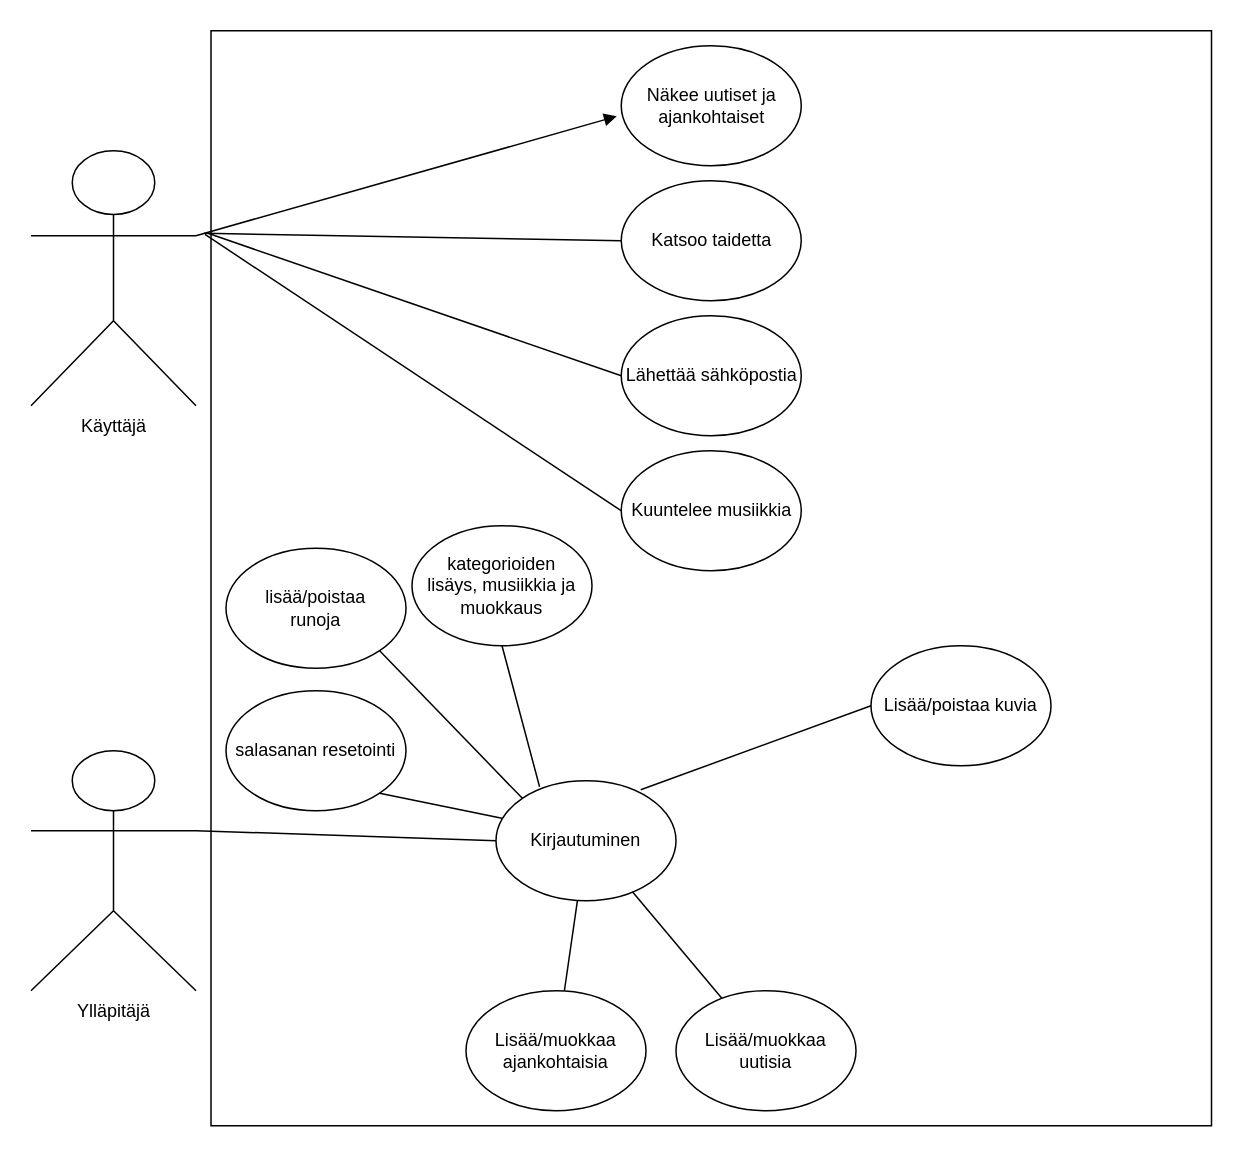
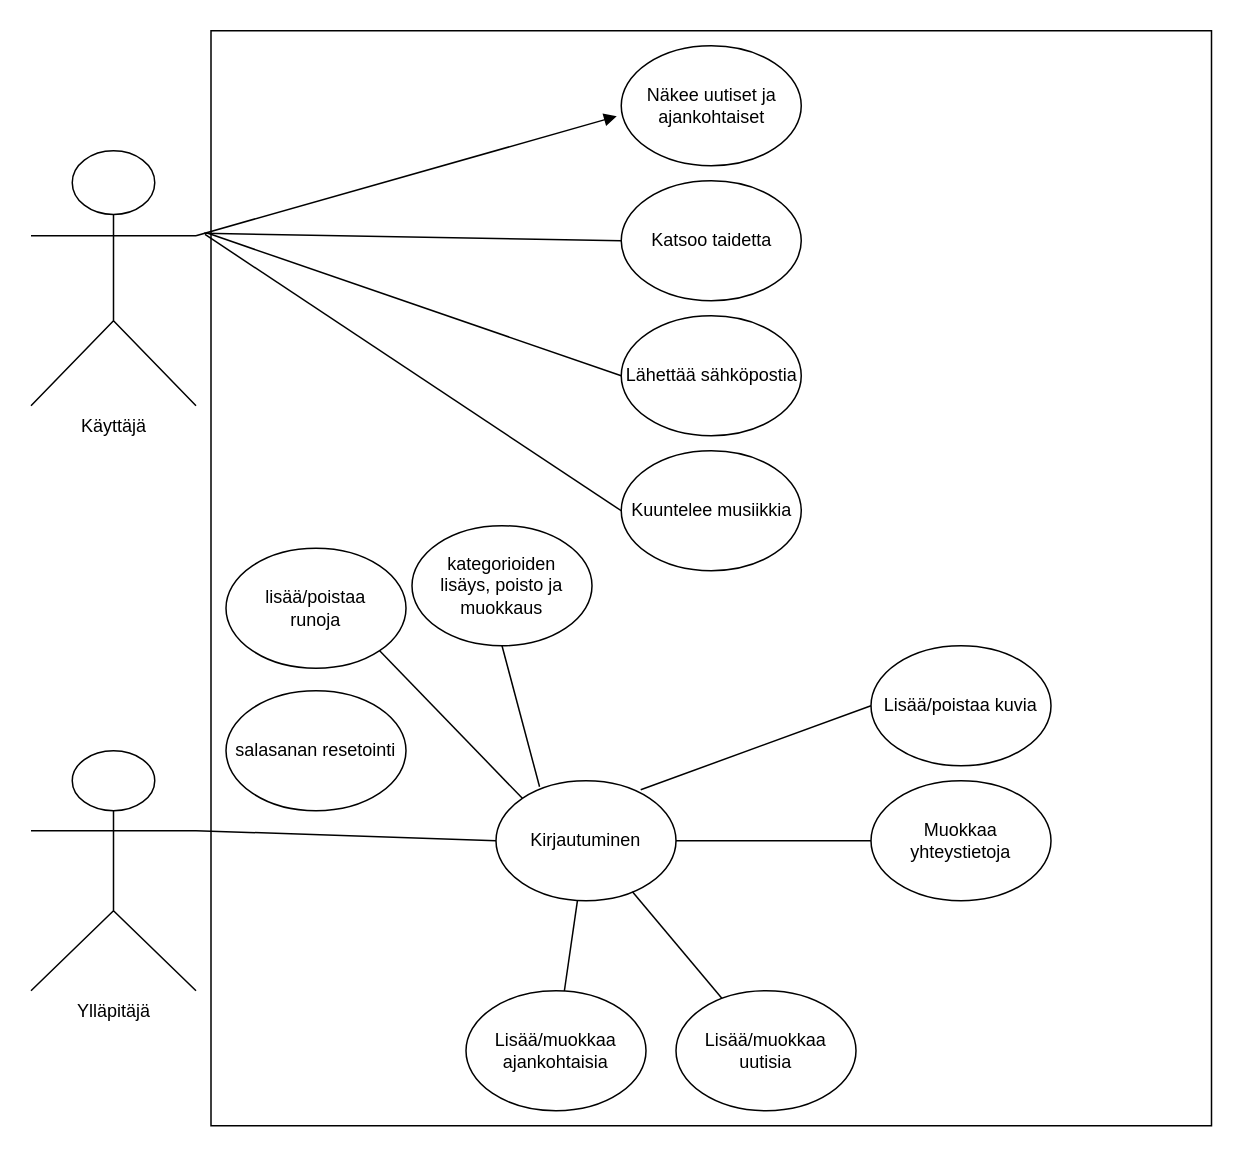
- <mxCell id="27" value="kategorioiden&lt;br&gt;lisäys, musiikkia ja muokkaus" style="ellipse;whiteSpace=wrap;html=1;" vertex="1" parent="1"><mxGeometry x="274" y="350" width="120" height="80" as="geometry" /></mxCell>
+ <mxCell id="27" value="kategorioiden&lt;br&gt;lisäys, poisto ja muokkaus" style="ellipse;whiteSpace=wrap;html=1;" vertex="1" parent="1"><mxGeometry x="274" y="350" width="120" height="80" as="geometry" /></mxCell>
- <mxCell id="24" value="" style="endArrow=none;html=1;entryX=1;entryY=1;entryDx=0;entryDy=0;exitX=0.033;exitY=0.313;exitDx=0;exitDy=0;exitPerimeter=0;" edge="1" parent="1" source="9" target="23"><mxGeometry width="50" height="50" relative="1" as="geometry"><mxPoint x="330" y="520" as="sourcePoint" /><mxPoint x="380" y="470" as="targetPoint" /></mxGeometry></mxCell>
+ <mxCell id="18" value="" style="endArrow=none;html=1;entryX=0;entryY=0.5;entryDx=0;entryDy=0;exitX=1;exitY=0.5;exitDx=0;exitDy=0;" parent="1" source="9" target="16" edge="1"><mxGeometry width="50" height="50" relative="1" as="geometry"><mxPoint x="450" y="680" as="sourcePoint" /><mxPoint x="500" y="630" as="targetPoint" /></mxGeometry></mxCell>
+ <mxCell id="16" value="Muokkaa yhteystietoja" style="ellipse;whiteSpace=wrap;html=1;" parent="1" vertex="1"><mxGeometry x="580" y="520" width="120" height="80" as="geometry" /></mxCell>
